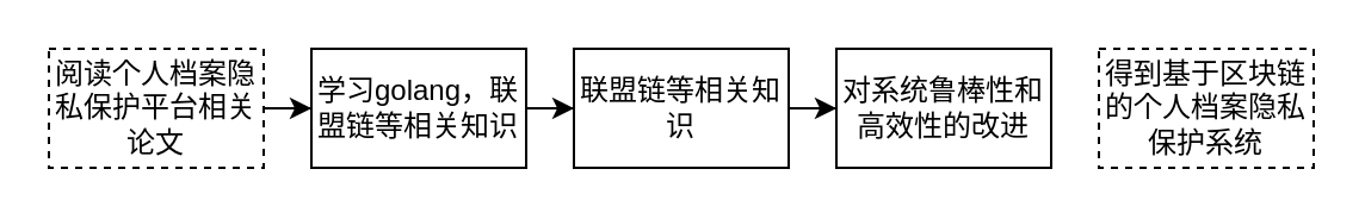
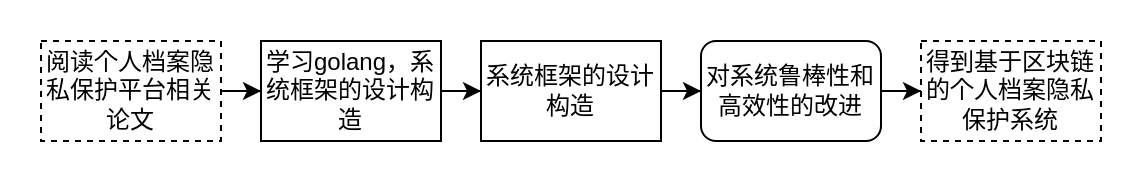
- <mxCell id="5" value="学习golang，联盟链等相关知识" style="rounded=0;whiteSpace=wrap;html=1;" vertex="1" parent="1"><mxGeometry x="130" y="20" width="90" height="50" as="geometry" /></mxCell>
+ <mxCell id="5" value="学习golang，系统框架的设计构造" style="rounded=0;whiteSpace=wrap;html=1;" vertex="1" parent="1"><mxGeometry x="130" y="20" width="90" height="50" as="geometry" /></mxCell>
- <mxCell id="7" value="联盟链等相关知识" style="rounded=0;whiteSpace=wrap;html=1;" vertex="1" parent="1"><mxGeometry x="240" y="20" width="90" height="50" as="geometry" /></mxCell>
+ <mxCell id="7" value="系统框架的设计构造" style="rounded=0;whiteSpace=wrap;html=1;" vertex="1" parent="1"><mxGeometry x="240" y="20" width="90" height="50" as="geometry" /></mxCell>
- <mxCell id="9" value="对系统鲁棒性和高效性的改进" style="rounded=0;whiteSpace=wrap;html=1;" vertex="1" parent="1"><mxGeometry x="350" y="20" width="90" height="50" as="geometry" /></mxCell>
+ <mxCell id="9" value="对系统鲁棒性和高效性的改进" style="whiteSpace=wrap;html=1;rounded=1;" vertex="1" parent="1"><mxGeometry x="350" y="20" width="90" height="50" as="geometry" /></mxCell>
+ <mxCell id="8" value="" style="edgeStyle=orthogonalEdgeStyle;rounded=0;orthogonalLoop=1;jettySize=auto;html=1;" edge="1" parent="1" source="9" target="10"><mxGeometry relative="1" as="geometry" /></mxCell>
